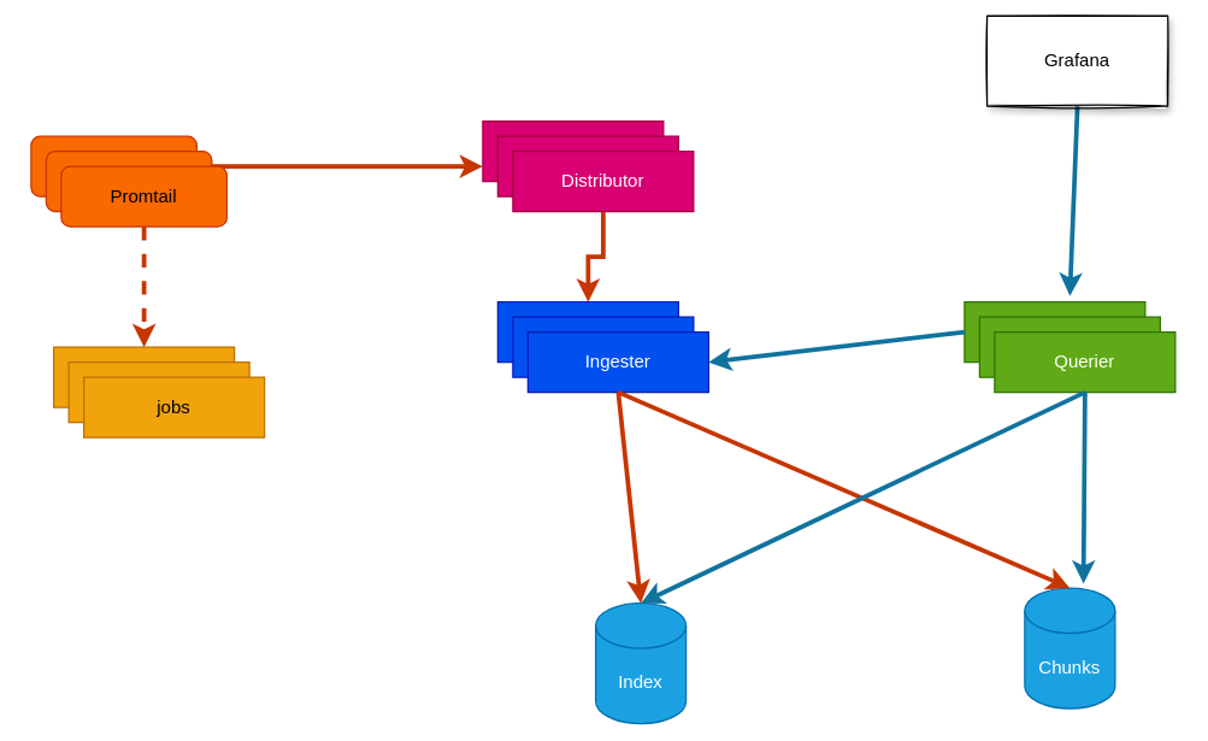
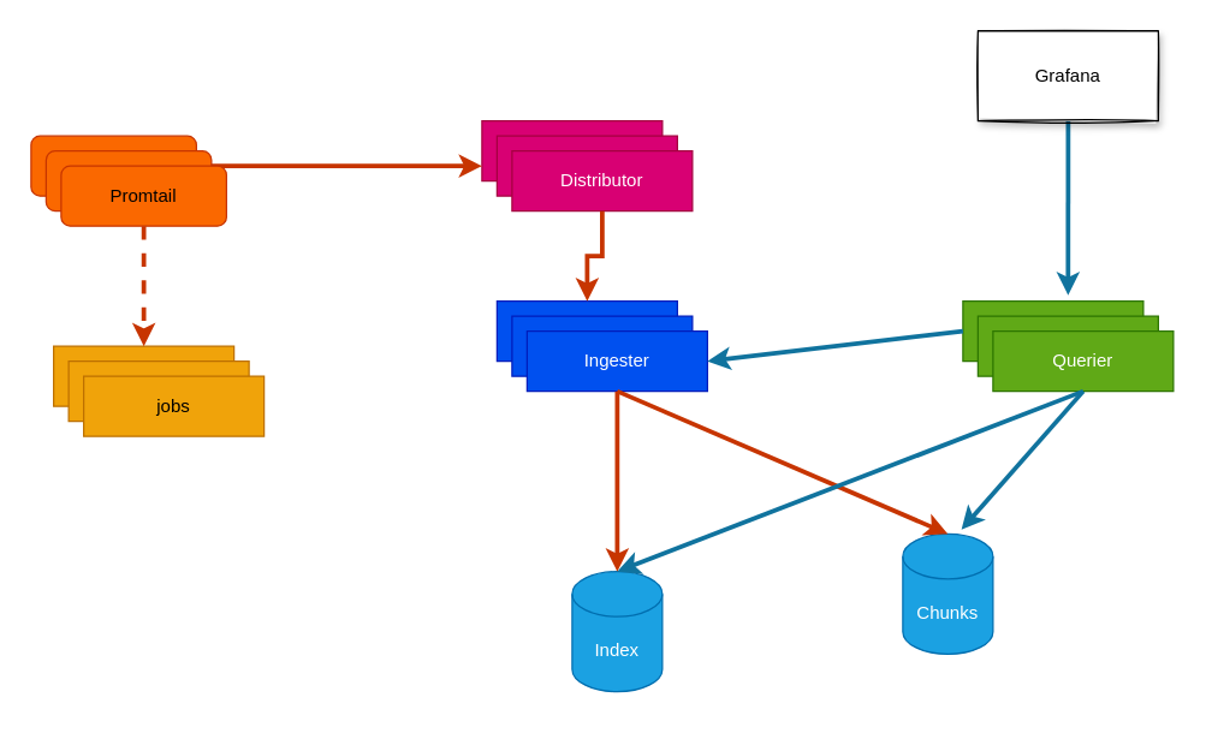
- <mxCell id="32" value="Grafana" style="rounded=0;whiteSpace=wrap;html=1;shadow=1;sketch=1;" vertex="1" parent="1"><mxGeometry x="655" y="10" width="120" height="60" as="geometry" /></mxCell>
+ <mxCell id="32" value="Grafana" style="rounded=0;whiteSpace=wrap;html=1;shadow=1;sketch=1;" vertex="1" parent="1"><mxGeometry x="650" y="20" width="120" height="60" as="geometry" /></mxCell>
- <mxCell id="14" value="Chunks" style="shape=cylinder3;whiteSpace=wrap;html=1;boundedLbl=1;backgroundOutline=1;size=15;fillColor=#1ba1e2;fontColor=#ffffff;strokeColor=#006EAF;" vertex="1" parent="1"><mxGeometry x="680" y="390" width="60" height="80" as="geometry" /></mxCell>
+ <mxCell id="14" value="Chunks" style="shape=cylinder3;whiteSpace=wrap;html=1;boundedLbl=1;backgroundOutline=1;size=15;fillColor=#1ba1e2;fontColor=#ffffff;strokeColor=#006EAF;" vertex="1" parent="1"><mxGeometry x="600" y="355" width="60" height="80" as="geometry" /></mxCell>
- <mxCell id="15" value="Index" style="shape=cylinder3;whiteSpace=wrap;html=1;boundedLbl=1;backgroundOutline=1;size=15;fillColor=#1ba1e2;fontColor=#ffffff;strokeColor=#006EAF;" vertex="1" parent="1"><mxGeometry x="395" y="400" width="60" height="80" as="geometry" /></mxCell>
+ <mxCell id="15" value="Index" style="shape=cylinder3;whiteSpace=wrap;html=1;boundedLbl=1;backgroundOutline=1;size=15;fillColor=#1ba1e2;fontColor=#ffffff;strokeColor=#006EAF;" vertex="1" parent="1"><mxGeometry x="380" y="380" width="60" height="80" as="geometry" /></mxCell>
